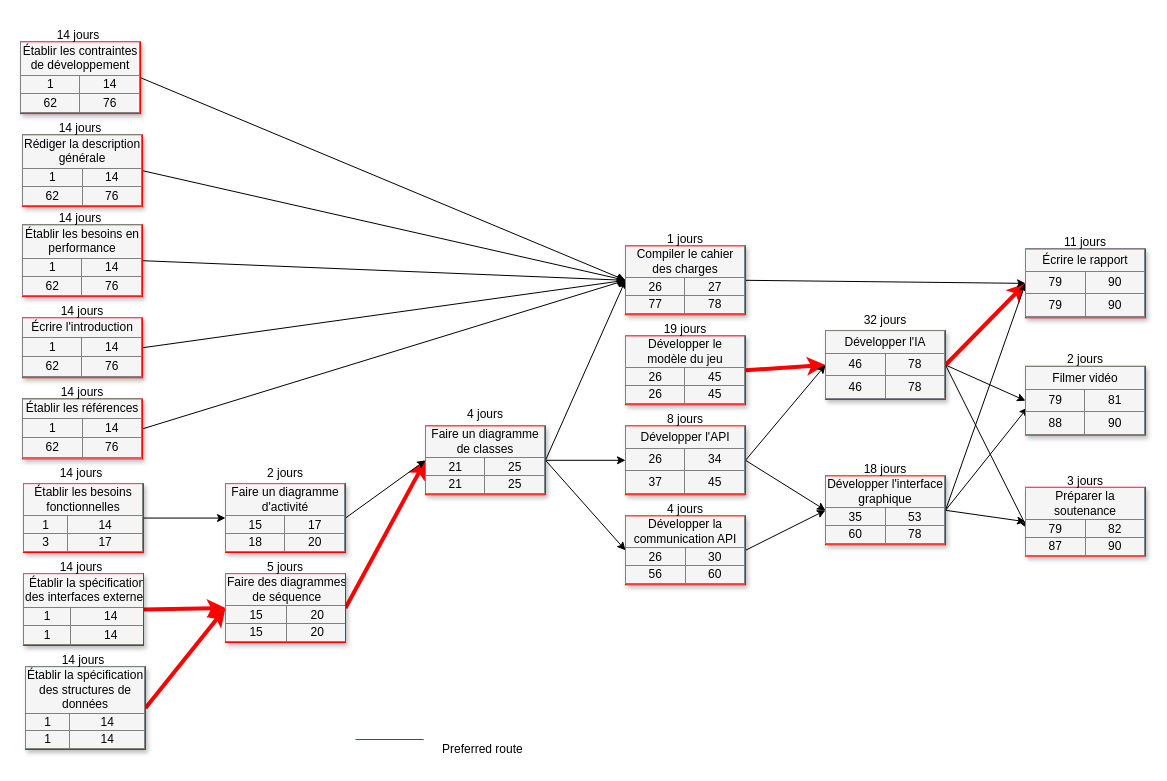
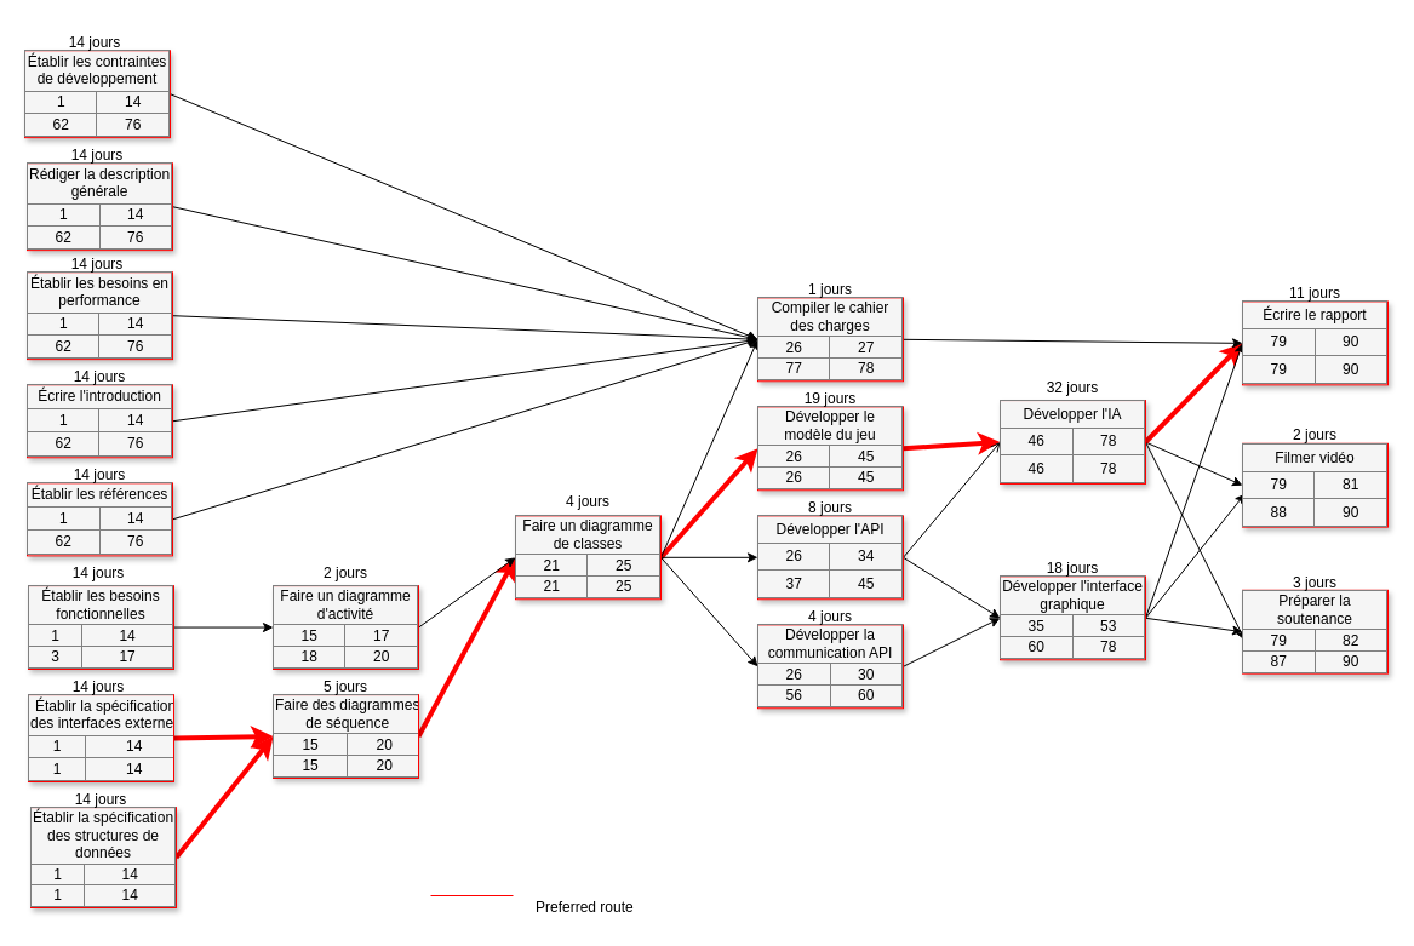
- <mxCell id="43" style="edgeStyle=none;html=1;exitX=1;exitY=0.5;exitDx=0;exitDy=0;entryX=0;entryY=0.5;entryDx=0;entryDy=0;" parent="1" source="45" target="50" edge="1"><mxGeometry relative="1" as="geometry" /></mxCell>
+ <mxCell id="43" style="edgeStyle=none;html=1;exitX=1;exitY=0.5;exitDx=0;exitDy=0;entryX=0;entryY=0.5;entryDx=0;entryDy=0;endArrow=open;" parent="1" source="45" target="50" edge="1"><mxGeometry relative="1" as="geometry" /></mxCell>
+ <mxCell id="31" style="edgeStyle=none;html=1;exitX=1;exitY=0.5;exitDx=0;exitDy=0;entryX=0;entryY=0.5;entryDx=0;entryDy=0;strokeColor=#FF0000;strokeWidth=4;" parent="1" source="35" target="41" edge="1"><mxGeometry relative="1" as="geometry"><mxPoint x="545" y="421.33" as="sourcePoint" /></mxGeometry></mxCell>
